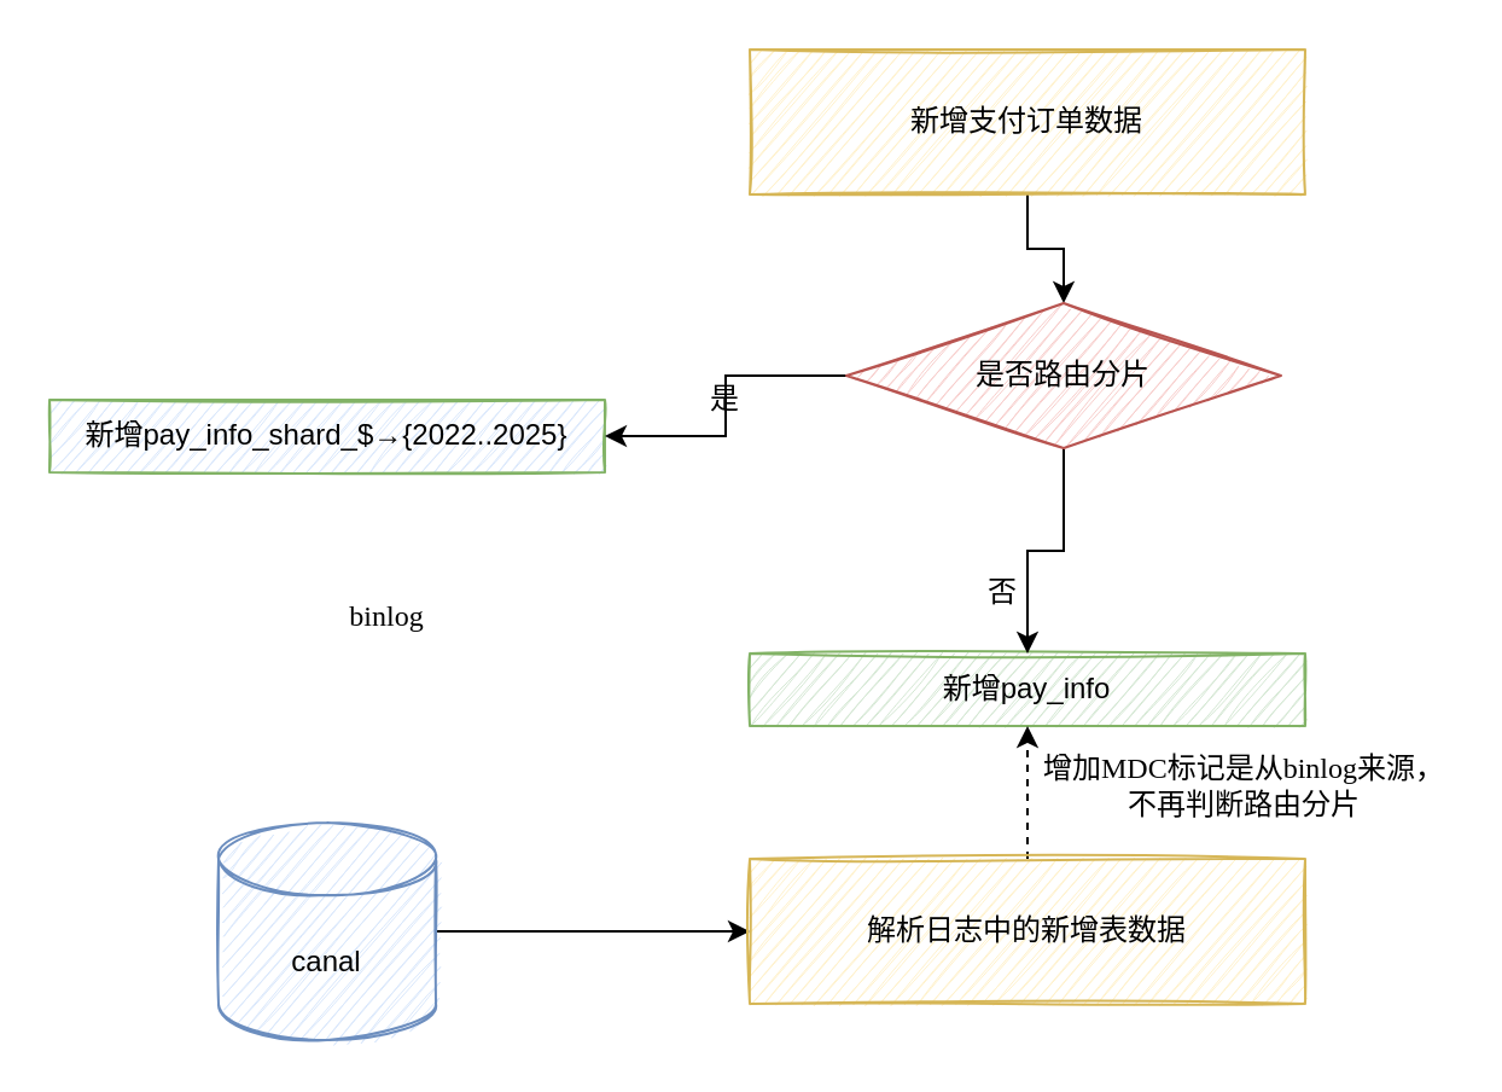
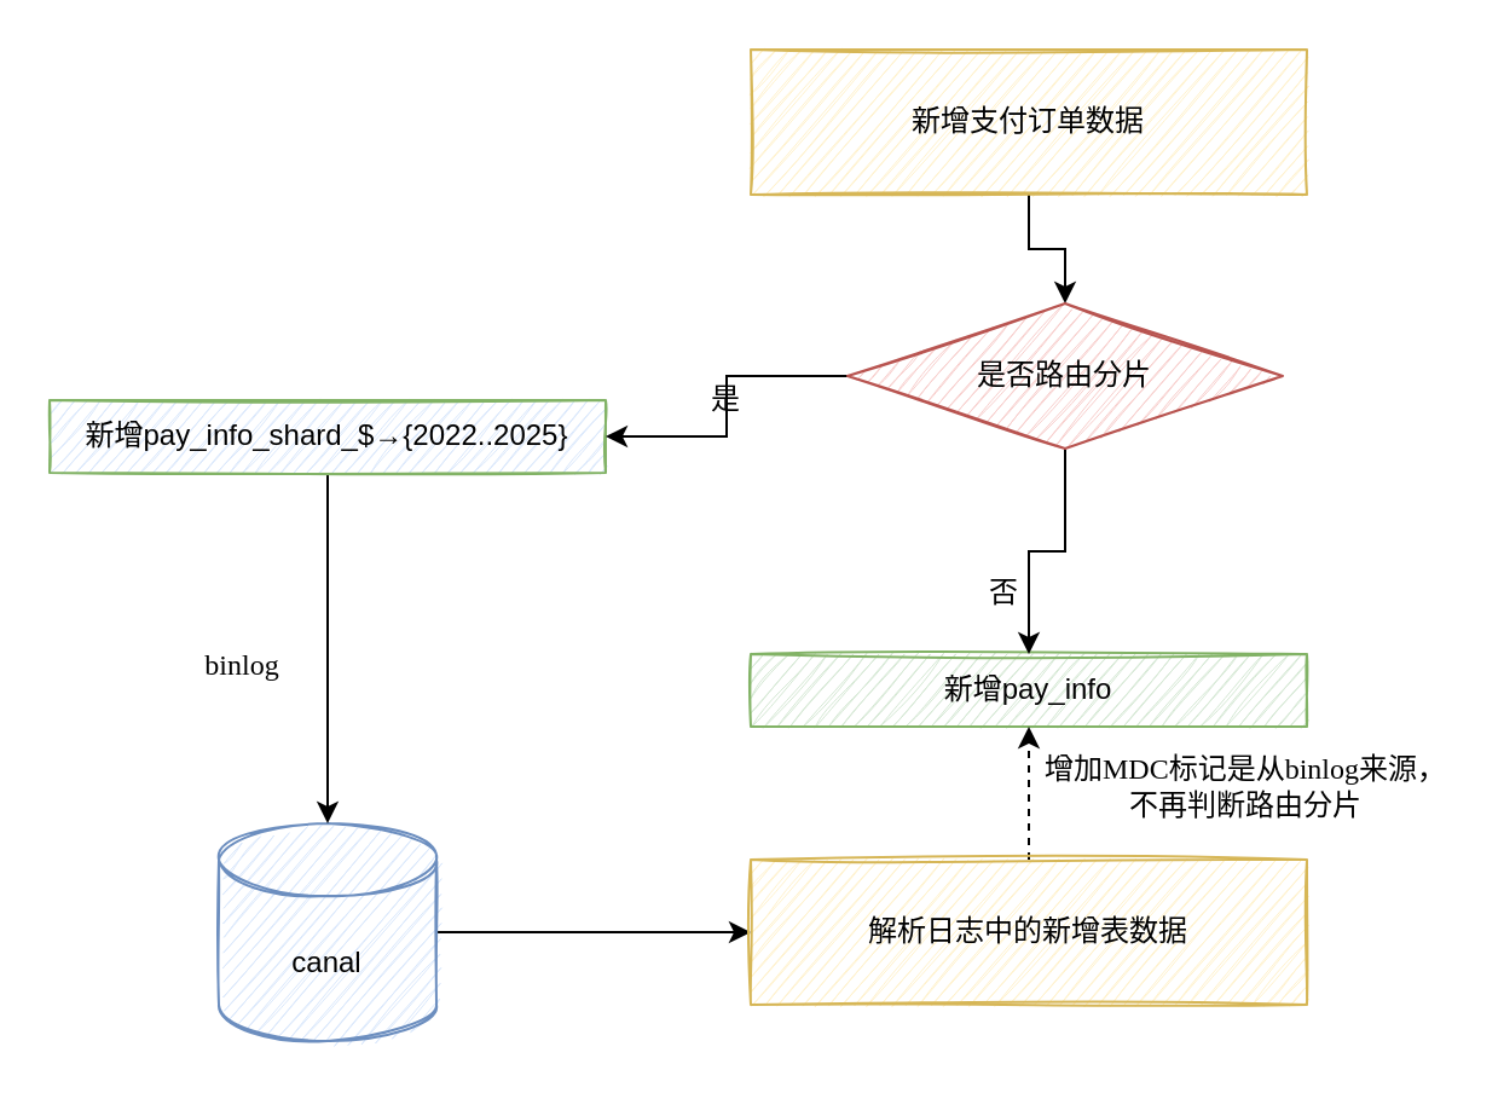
- <mxCell id="16" value="binlog" style="text;html=1;strokeColor=none;fillColor=none;align=center;verticalAlign=middle;whiteSpace=wrap;rounded=0;shadow=0;glass=0;sketch=1;fontFamily=Comic Sans MS;" parent="1" vertex="1"><mxGeometry x="130" y="240" width="60" height="30" as="geometry" /></mxCell>
+ <mxCell id="16" value="binlog" style="text;html=1;strokeColor=none;fillColor=none;align=center;verticalAlign=middle;whiteSpace=wrap;rounded=0;shadow=0;glass=0;sketch=1;fontFamily=Comic Sans MS;" parent="1" vertex="1"><mxGeometry x="70" y="260" width="60" height="30" as="geometry" /></mxCell>
+ <mxCell id="7" style="edgeStyle=orthogonalEdgeStyle;rounded=0;orthogonalLoop=1;jettySize=auto;html=1;exitX=0.5;exitY=1;exitDx=0;exitDy=0;entryX=0.5;entryY=0;entryDx=0;entryDy=0;entryPerimeter=0;fontFamily=Comic Sans MS;" parent="1" source="8" target="6" edge="1"><mxGeometry relative="1" as="geometry" /></mxCell>
